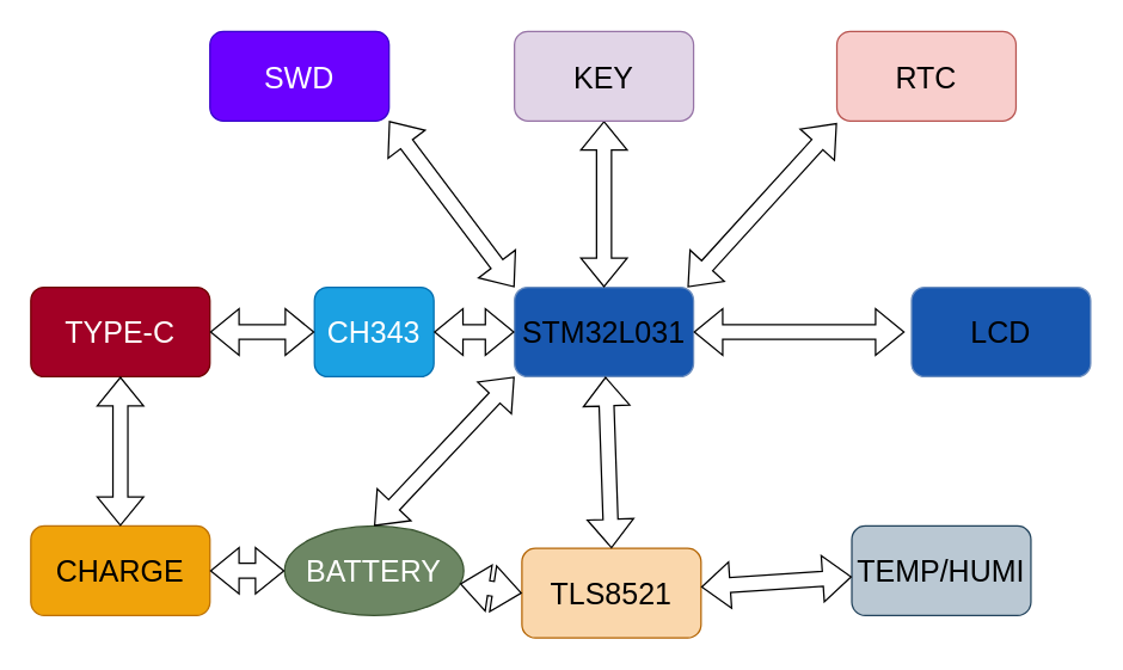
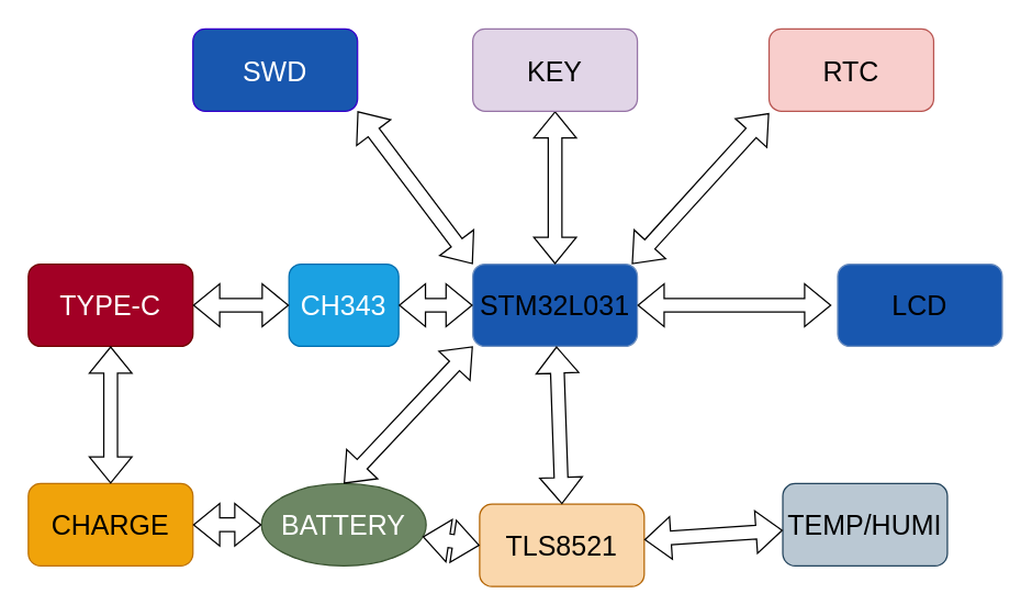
- <mxCell id="10" value="&lt;font style=&quot;font-size: 20px;&quot;&gt;SWD&lt;/font&gt;" style="rounded=1;whiteSpace=wrap;html=1;fillColor=#6a00ff;fontColor=#ffffff;strokeColor=#3700CC;" vertex="1" parent="1"><mxGeometry x="140" y="20.58" width="120" height="60" as="geometry" /></mxCell>
+ <mxCell id="10" value="&lt;font style=&quot;font-size: 20px;&quot;&gt;SWD&lt;/font&gt;" style="rounded=1;whiteSpace=wrap;html=1;fillColor=#1857af;fontColor=#ffffff;strokeColor=#3700CC;" vertex="1" parent="1"><mxGeometry x="140" y="20.58" width="120" height="60" as="geometry" /></mxCell>
